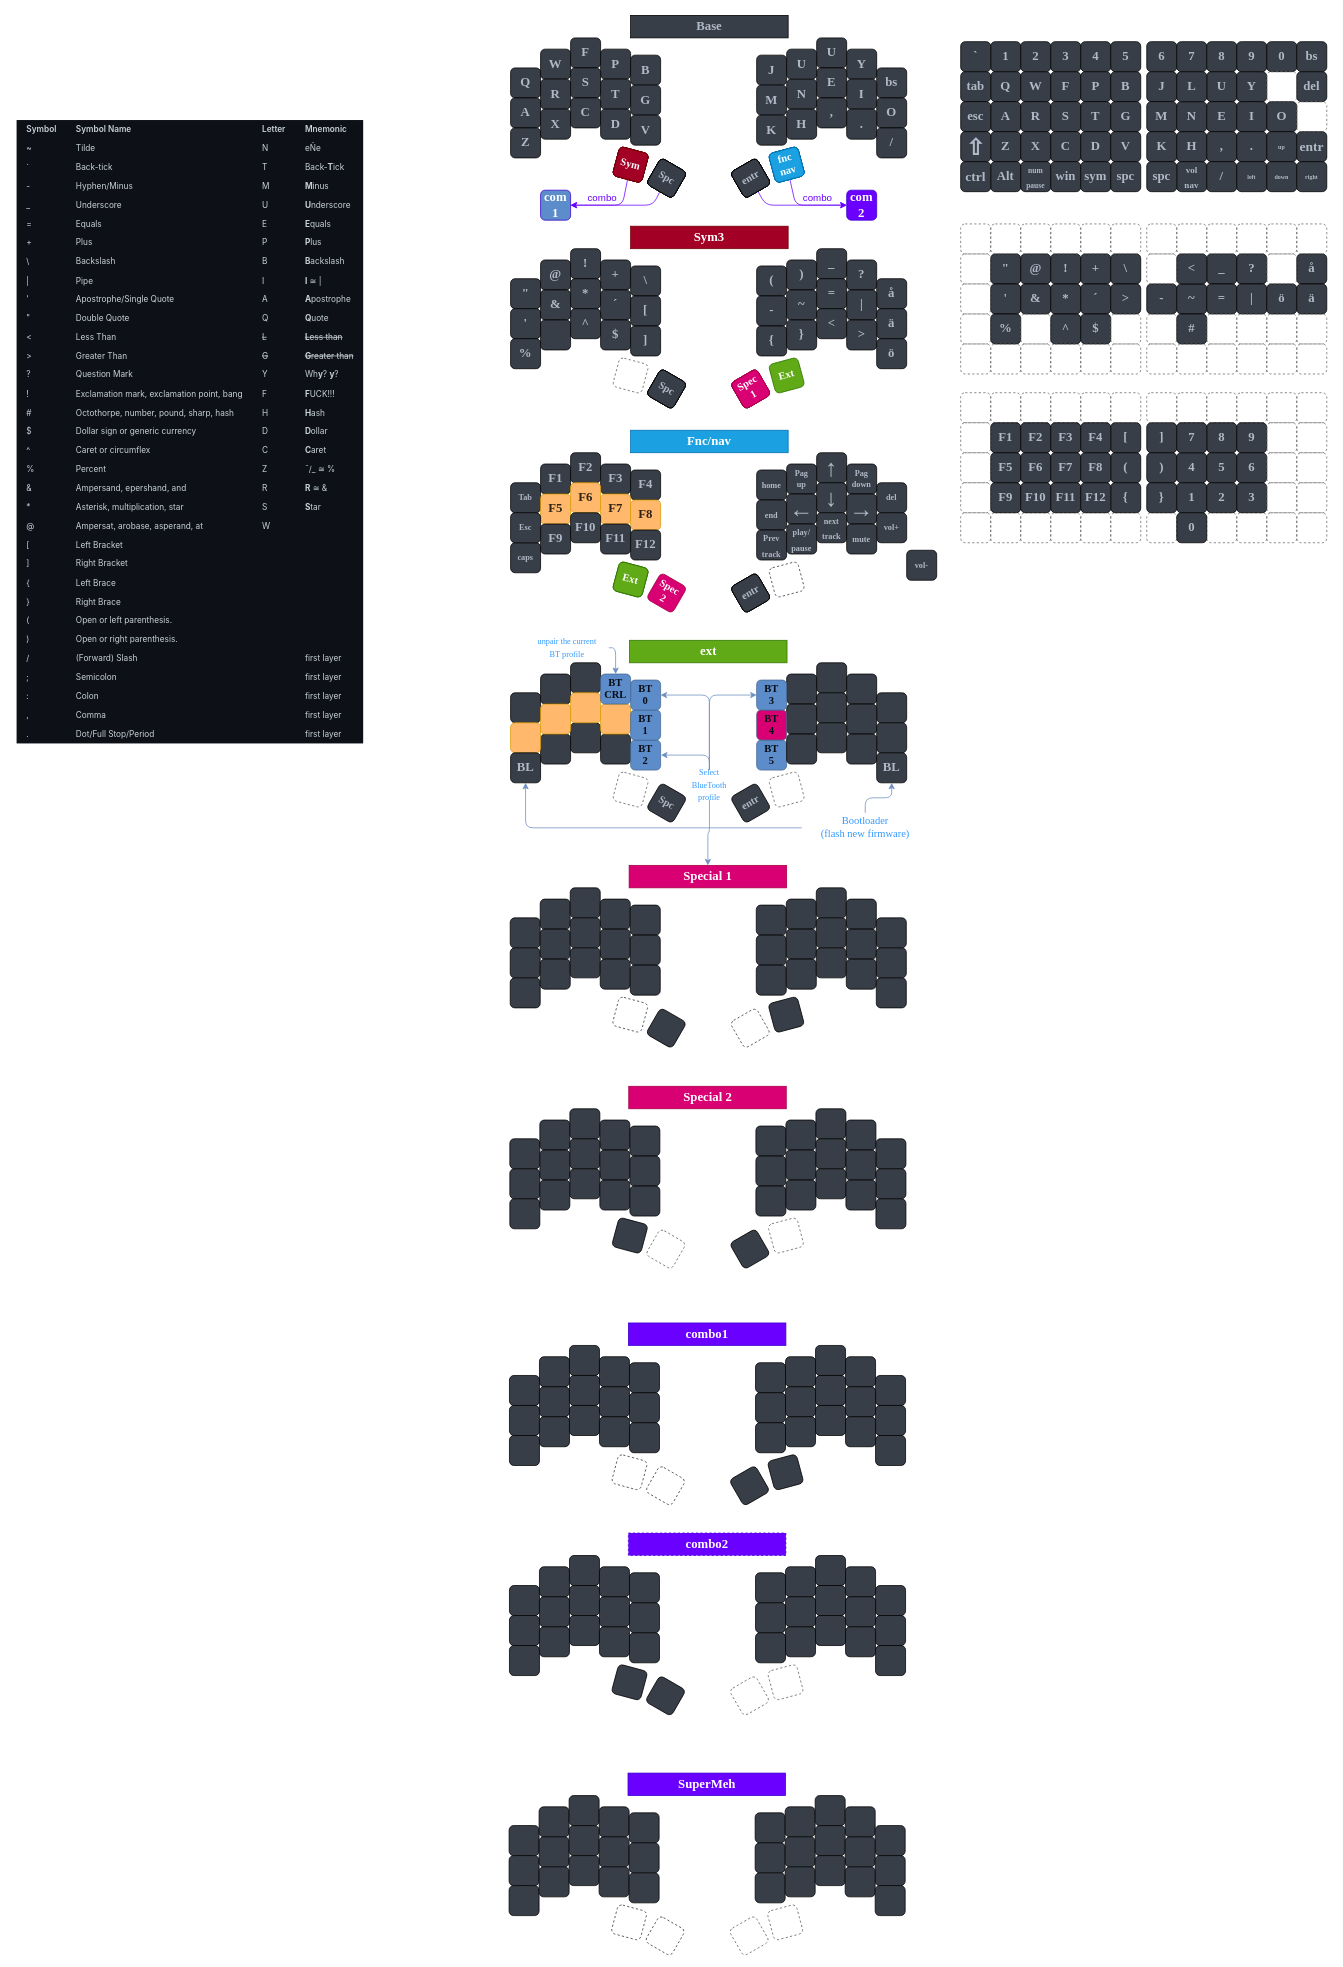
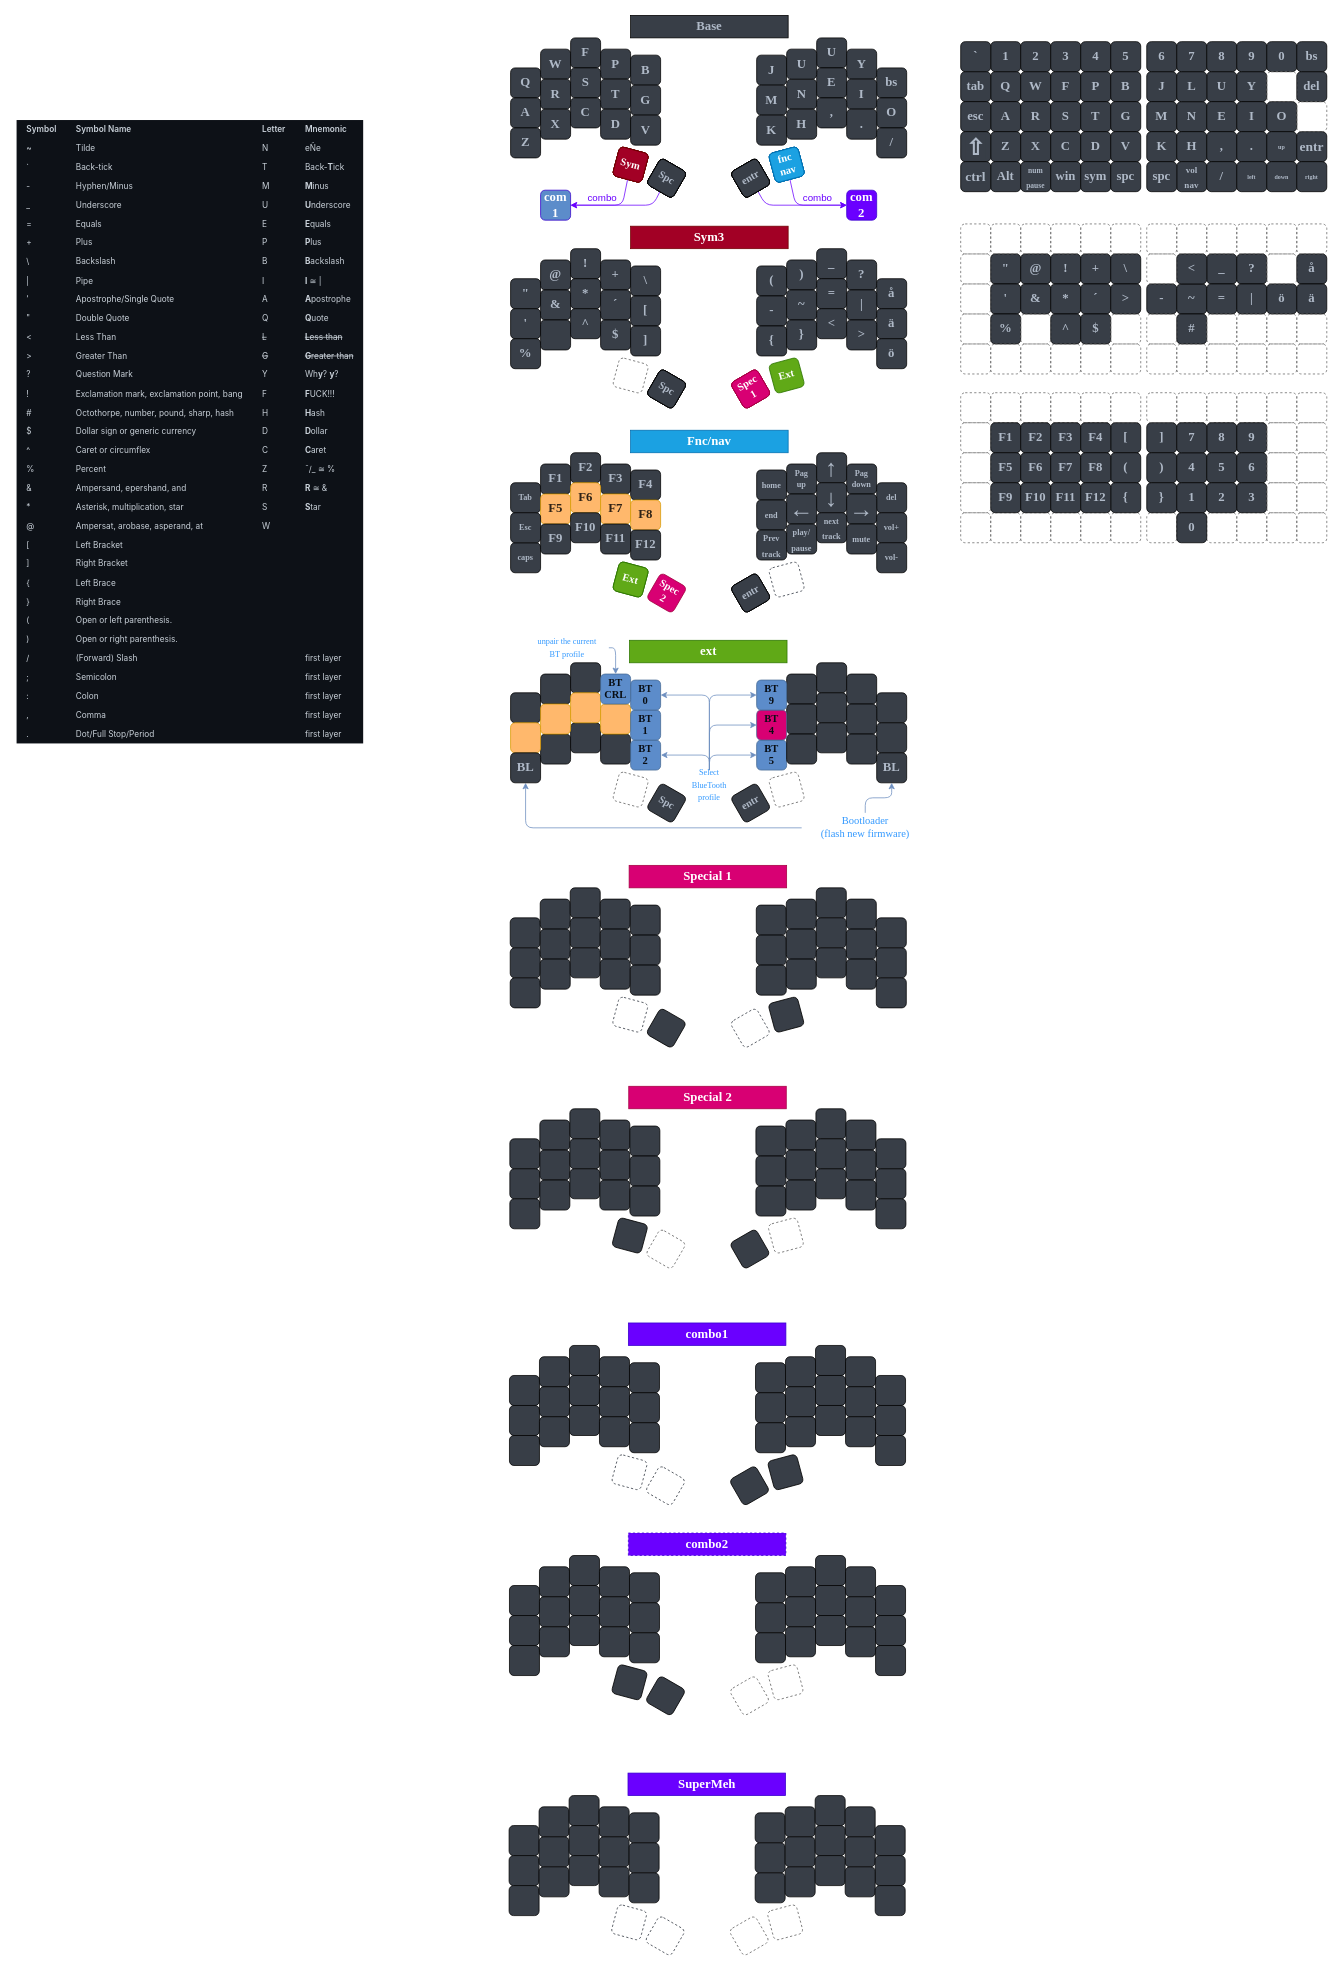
- <mxCell id="101" value="vol-" style="whiteSpace=wrap;html=1;aspect=fixed;fontSize=11;fontFamily=Verdana;fontStyle=1;fontColor=#AFB9C7;fillColor=#383E47;rounded=1;" parent="1" vertex="1"><mxGeometry x="1208" y="733" width="40" height="40" as="geometry" /></mxCell>
+ <mxCell id="101" value="vol-" style="whiteSpace=wrap;html=1;aspect=fixed;fontSize=11;fontFamily=Verdana;fontStyle=1;fontColor=#AFB9C7;fillColor=#383E47;rounded=1;" parent="1" vertex="1"><mxGeometry x="1168" y="723" width="40" height="40" as="geometry" /></mxCell>
- <mxCell id="506" value="BT&lt;br style=&quot;font-size: 14px;&quot;&gt;3" style="whiteSpace=wrap;html=1;aspect=fixed;fontSize=14;fontFamily=Verdana;fontStyle=1;fillColor=#5C8CCA;strokeColor=#456893;fontColor=#090e14;rounded=1;" vertex="1" parent="1"><mxGeometry x="1008" y="906" width="40" height="40" as="geometry" /></mxCell>
+ <mxCell id="506" value="BT&lt;br style=&quot;font-size: 14px;&quot;&gt;9" style="whiteSpace=wrap;html=1;aspect=fixed;fontSize=14;fontFamily=Verdana;fontStyle=1;fillColor=#5C8CCA;strokeColor=#456893;fontColor=#090e14;rounded=1;" vertex="1" parent="1"><mxGeometry x="1008" y="906" width="40" height="40" as="geometry" /></mxCell>
+ <mxCell id="513" style="edgeStyle=orthogonalEdgeStyle;rounded=1;orthogonalLoop=1;jettySize=auto;html=1;fontSize=11;strokeColor=#6C8EBF;entryX=0;entryY=0.5;entryDx=0;entryDy=0;" edge="1" parent="1" source="510" target="505"><mxGeometry relative="1" as="geometry"><mxPoint x="975.056" y="1056" as="sourcePoint" /><mxPoint x="890" y="1036" as="targetPoint" /></mxGeometry></mxCell>
- <mxCell id="511" style="edgeStyle=orthogonalEdgeStyle;rounded=1;orthogonalLoop=1;jettySize=auto;html=1;fontSize=11;strokeColor=#6C8EBF;" edge="1" parent="1" source="510" target="466"><mxGeometry relative="1" as="geometry"><mxPoint x="955.056" y="1036" as="sourcePoint" /><mxPoint x="870" y="1016" as="targetPoint" /></mxGeometry></mxCell>
+ <mxCell id="511" style="edgeStyle=orthogonalEdgeStyle;rounded=1;orthogonalLoop=1;jettySize=auto;html=1;fontSize=11;strokeColor=#6C8EBF;entryX=0;entryY=0.5;entryDx=0;entryDy=0;" edge="1" parent="1" source="510" target="120"><mxGeometry relative="1" as="geometry"><mxPoint x="955.056" y="1036" as="sourcePoint" /><mxPoint x="870" y="1016" as="targetPoint" /></mxGeometry></mxCell>
